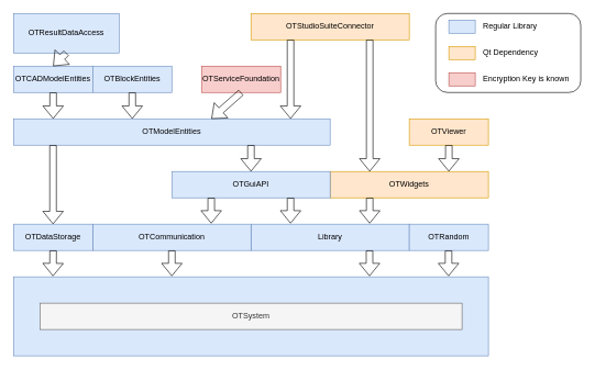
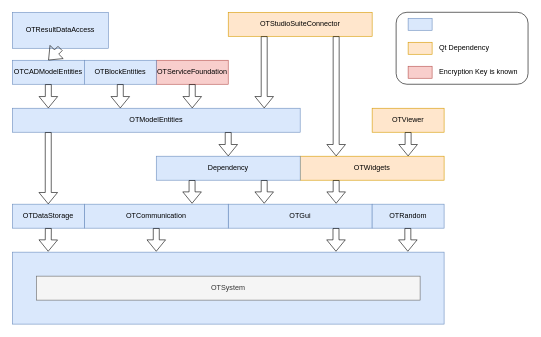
- <mxCell id="31" value="Regular Library" style="text;html=1;align=left;verticalAlign=middle;whiteSpace=wrap;rounded=0;" parent="1" vertex="1"><mxGeometry x="730" y="25" width="100" height="30" as="geometry" /></mxCell>
- <mxCell id="8" value="OTServiceFoundation" style="rounded=0;whiteSpace=wrap;html=1;fillColor=#f8cecc;strokeColor=#b85450;" parent="1" vertex="1"><mxGeometry x="305" y="100" width="120" height="40" as="geometry" /></mxCell>
+ <mxCell id="8" value="OTServiceFoundation" style="rounded=0;whiteSpace=wrap;html=1;fillColor=#f8cecc;strokeColor=#b85450;" parent="1" vertex="1"><mxGeometry x="260" y="100" width="120" height="40" as="geometry" /></mxCell>
- <mxCell id="6" value="OTGuiAPI" style="rounded=0;whiteSpace=wrap;html=1;fillColor=#dae8fc;strokeColor=#6c8ebf;" parent="1" vertex="1"><mxGeometry x="260" y="260" width="240" height="40" as="geometry" /></mxCell>
+ <mxCell id="6" value="Dependency" style="rounded=0;whiteSpace=wrap;html=1;fillColor=#dae8fc;strokeColor=#6c8ebf;" parent="1" vertex="1"><mxGeometry x="260" y="260" width="240" height="40" as="geometry" /></mxCell>
- <mxCell id="4" value="Library" style="rounded=0;whiteSpace=wrap;html=1;fillColor=#dae8fc;strokeColor=#6c8ebf;" parent="1" vertex="1"><mxGeometry x="380" y="340" width="240" height="40" as="geometry" /></mxCell>
+ <mxCell id="4" value="OTGui" style="rounded=0;whiteSpace=wrap;html=1;fillColor=#dae8fc;strokeColor=#6c8ebf;" parent="1" vertex="1"><mxGeometry x="380" y="340" width="240" height="40" as="geometry" /></mxCell>
